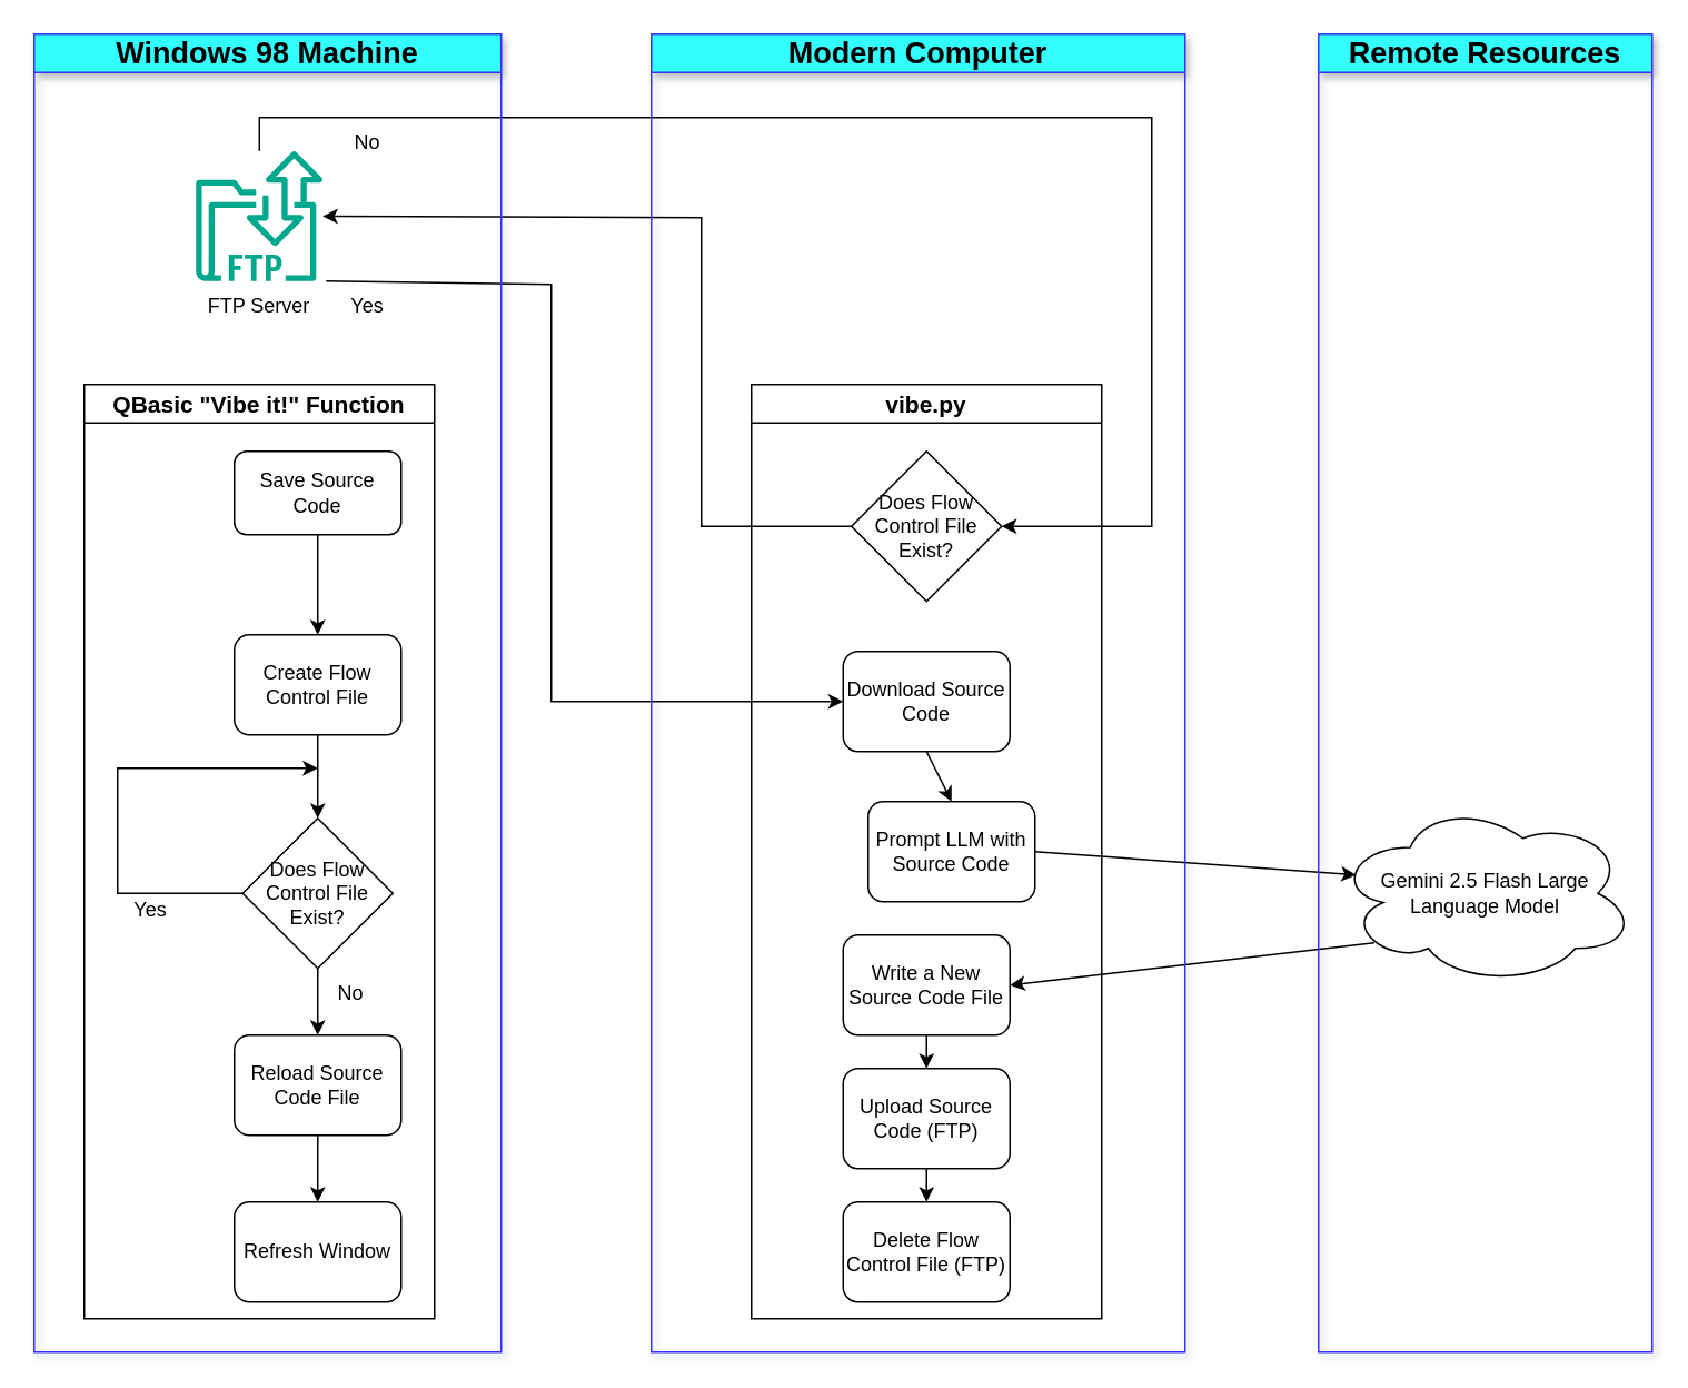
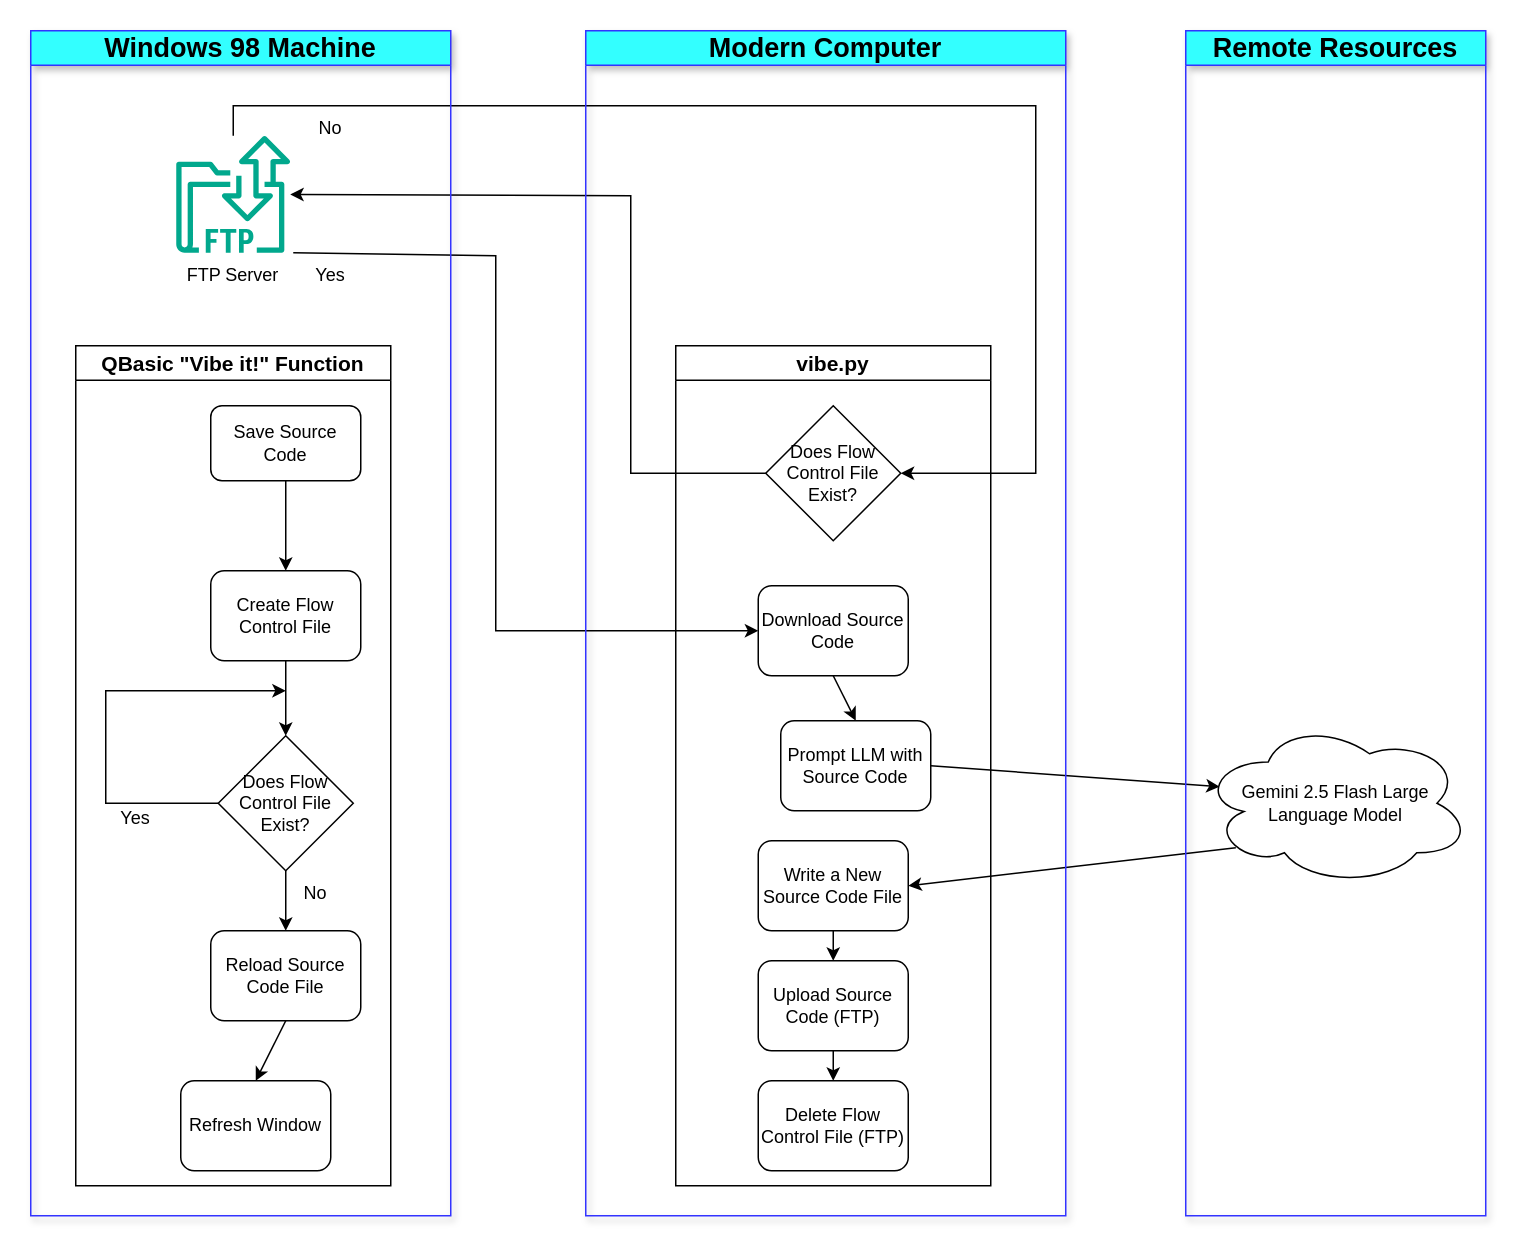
- <mxCell id="9" value="Refresh Window" style="rounded=1;whiteSpace=wrap;html=1;" vertex="1" parent="1"><mxGeometry x="140" y="720" width="100" height="60" as="geometry" /></mxCell>
+ <mxCell id="9" value="Refresh Window" style="rounded=1;whiteSpace=wrap;html=1;" vertex="1" parent="1"><mxGeometry x="120" y="720" width="100" height="60" as="geometry" /></mxCell>
